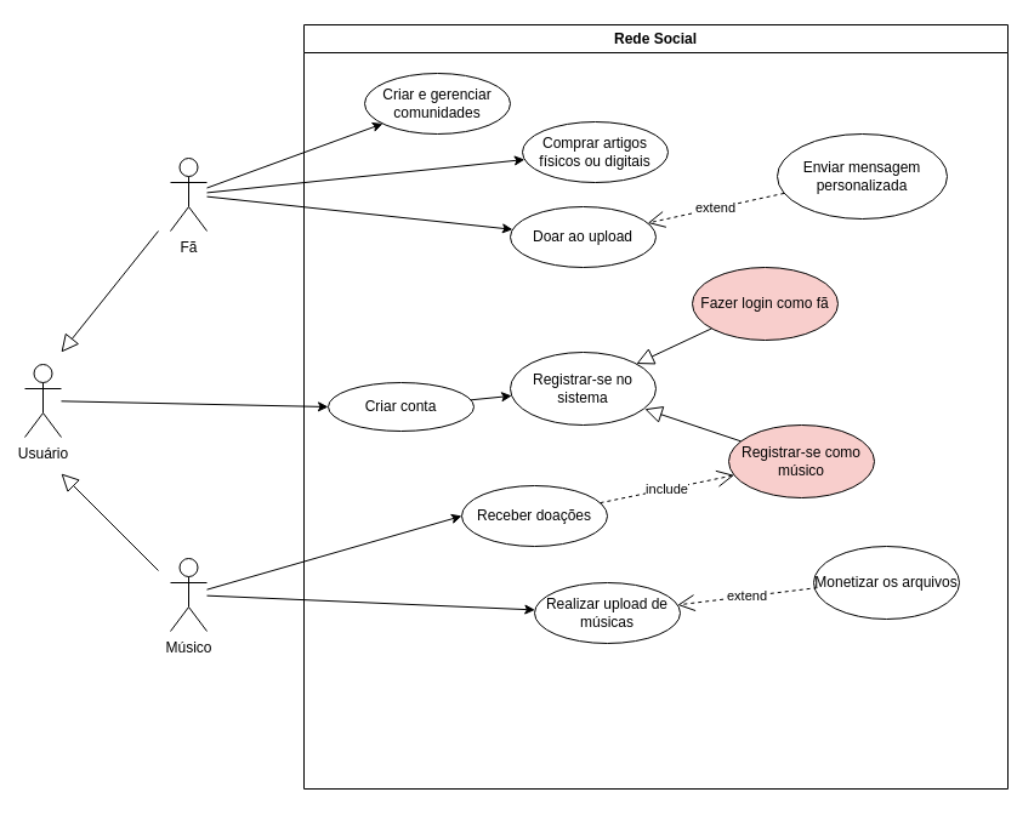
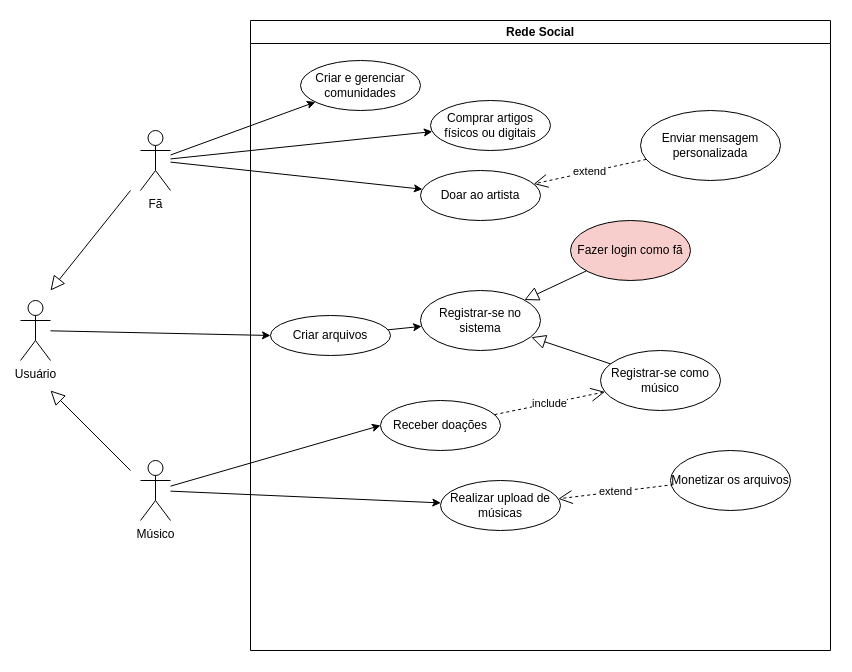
- <mxCell id="6" value="Doar ao upload" style="ellipse;whiteSpace=wrap;html=1;" vertex="1" parent="2"><mxGeometry x="170" y="150" width="120" height="50" as="geometry" /></mxCell>
+ <mxCell id="6" value="Doar ao artista" style="ellipse;whiteSpace=wrap;html=1;" vertex="1" parent="2"><mxGeometry x="170" y="150" width="120" height="50" as="geometry" /></mxCell>
- <mxCell id="3" value="Criar conta" style="ellipse;whiteSpace=wrap;html=1;" vertex="1" parent="2"><mxGeometry x="20" y="295" width="120" height="40" as="geometry" /></mxCell>
+ <mxCell id="3" value="Criar arquivos" style="ellipse;whiteSpace=wrap;html=1;" vertex="1" parent="2"><mxGeometry x="20" y="295" width="120" height="40" as="geometry" /></mxCell>
- <mxCell id="11" value="Registrar-se como músico" style="ellipse;whiteSpace=wrap;html=1;fillColor=#f8cecc;" vertex="1" parent="2"><mxGeometry x="350" y="330" width="120" height="60" as="geometry" /></mxCell>
+ <mxCell id="11" value="Registrar-se como músico" style="ellipse;whiteSpace=wrap;html=1;" vertex="1" parent="2"><mxGeometry x="350" y="330" width="120" height="60" as="geometry" /></mxCell>
